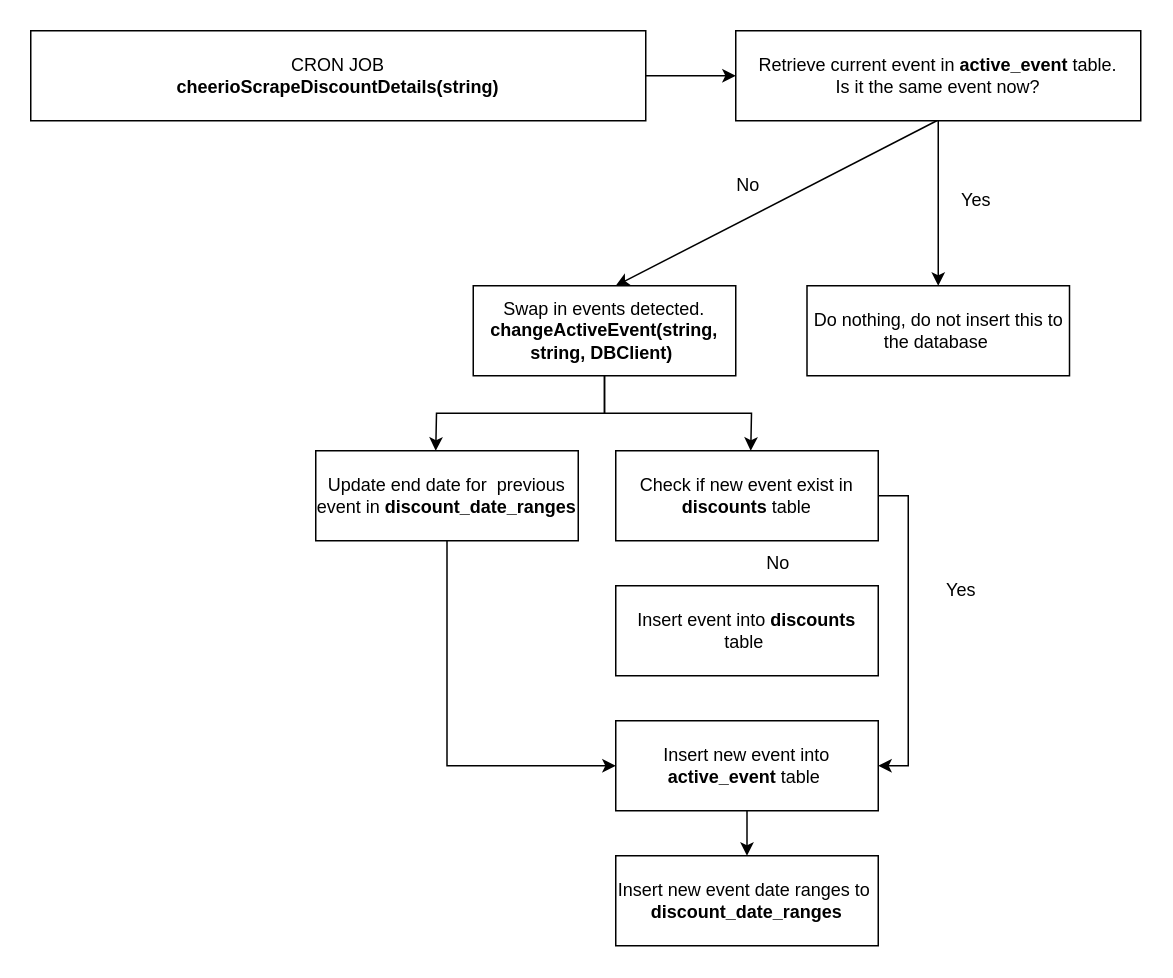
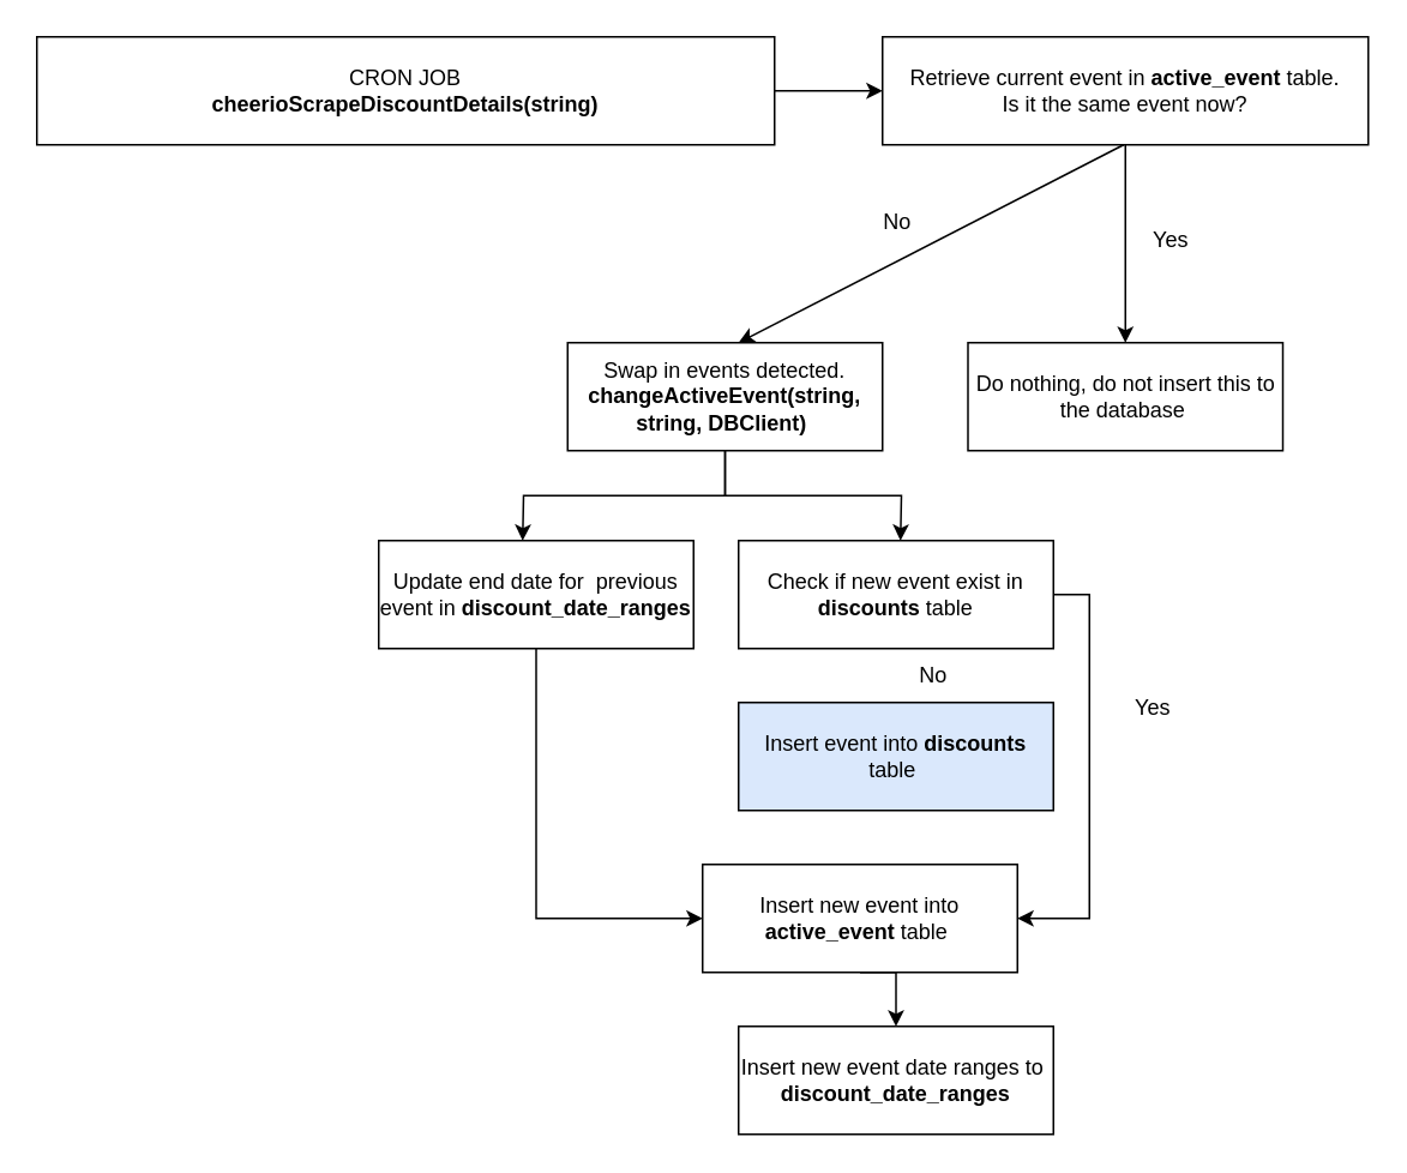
- <mxCell id="17" value="Insert event into &lt;b&gt;discounts &lt;/b&gt;table&amp;nbsp;" style="rounded=0;whiteSpace=wrap;html=1;" vertex="1" parent="1"><mxGeometry x="410" y="390" width="175" height="60" as="geometry" /></mxCell>
+ <mxCell id="17" value="Insert event into &lt;b&gt;discounts &lt;/b&gt;table&amp;nbsp;" style="rounded=0;whiteSpace=wrap;html=1;fillColor=#dae8fc;" vertex="1" parent="1"><mxGeometry x="410" y="390" width="175" height="60" as="geometry" /></mxCell>
- <mxCell id="20" value="Insert new event into &lt;b&gt;active_event&amp;nbsp;&lt;/b&gt;table&amp;nbsp;" style="rounded=0;whiteSpace=wrap;html=1;" vertex="1" parent="1"><mxGeometry x="410" y="480" width="175" height="60" as="geometry" /></mxCell>
+ <mxCell id="20" value="Insert new event into &lt;b&gt;active_event&amp;nbsp;&lt;/b&gt;table&amp;nbsp;" style="rounded=0;whiteSpace=wrap;html=1;" vertex="1" parent="1"><mxGeometry x="390" y="480" width="175" height="60" as="geometry" /></mxCell>
